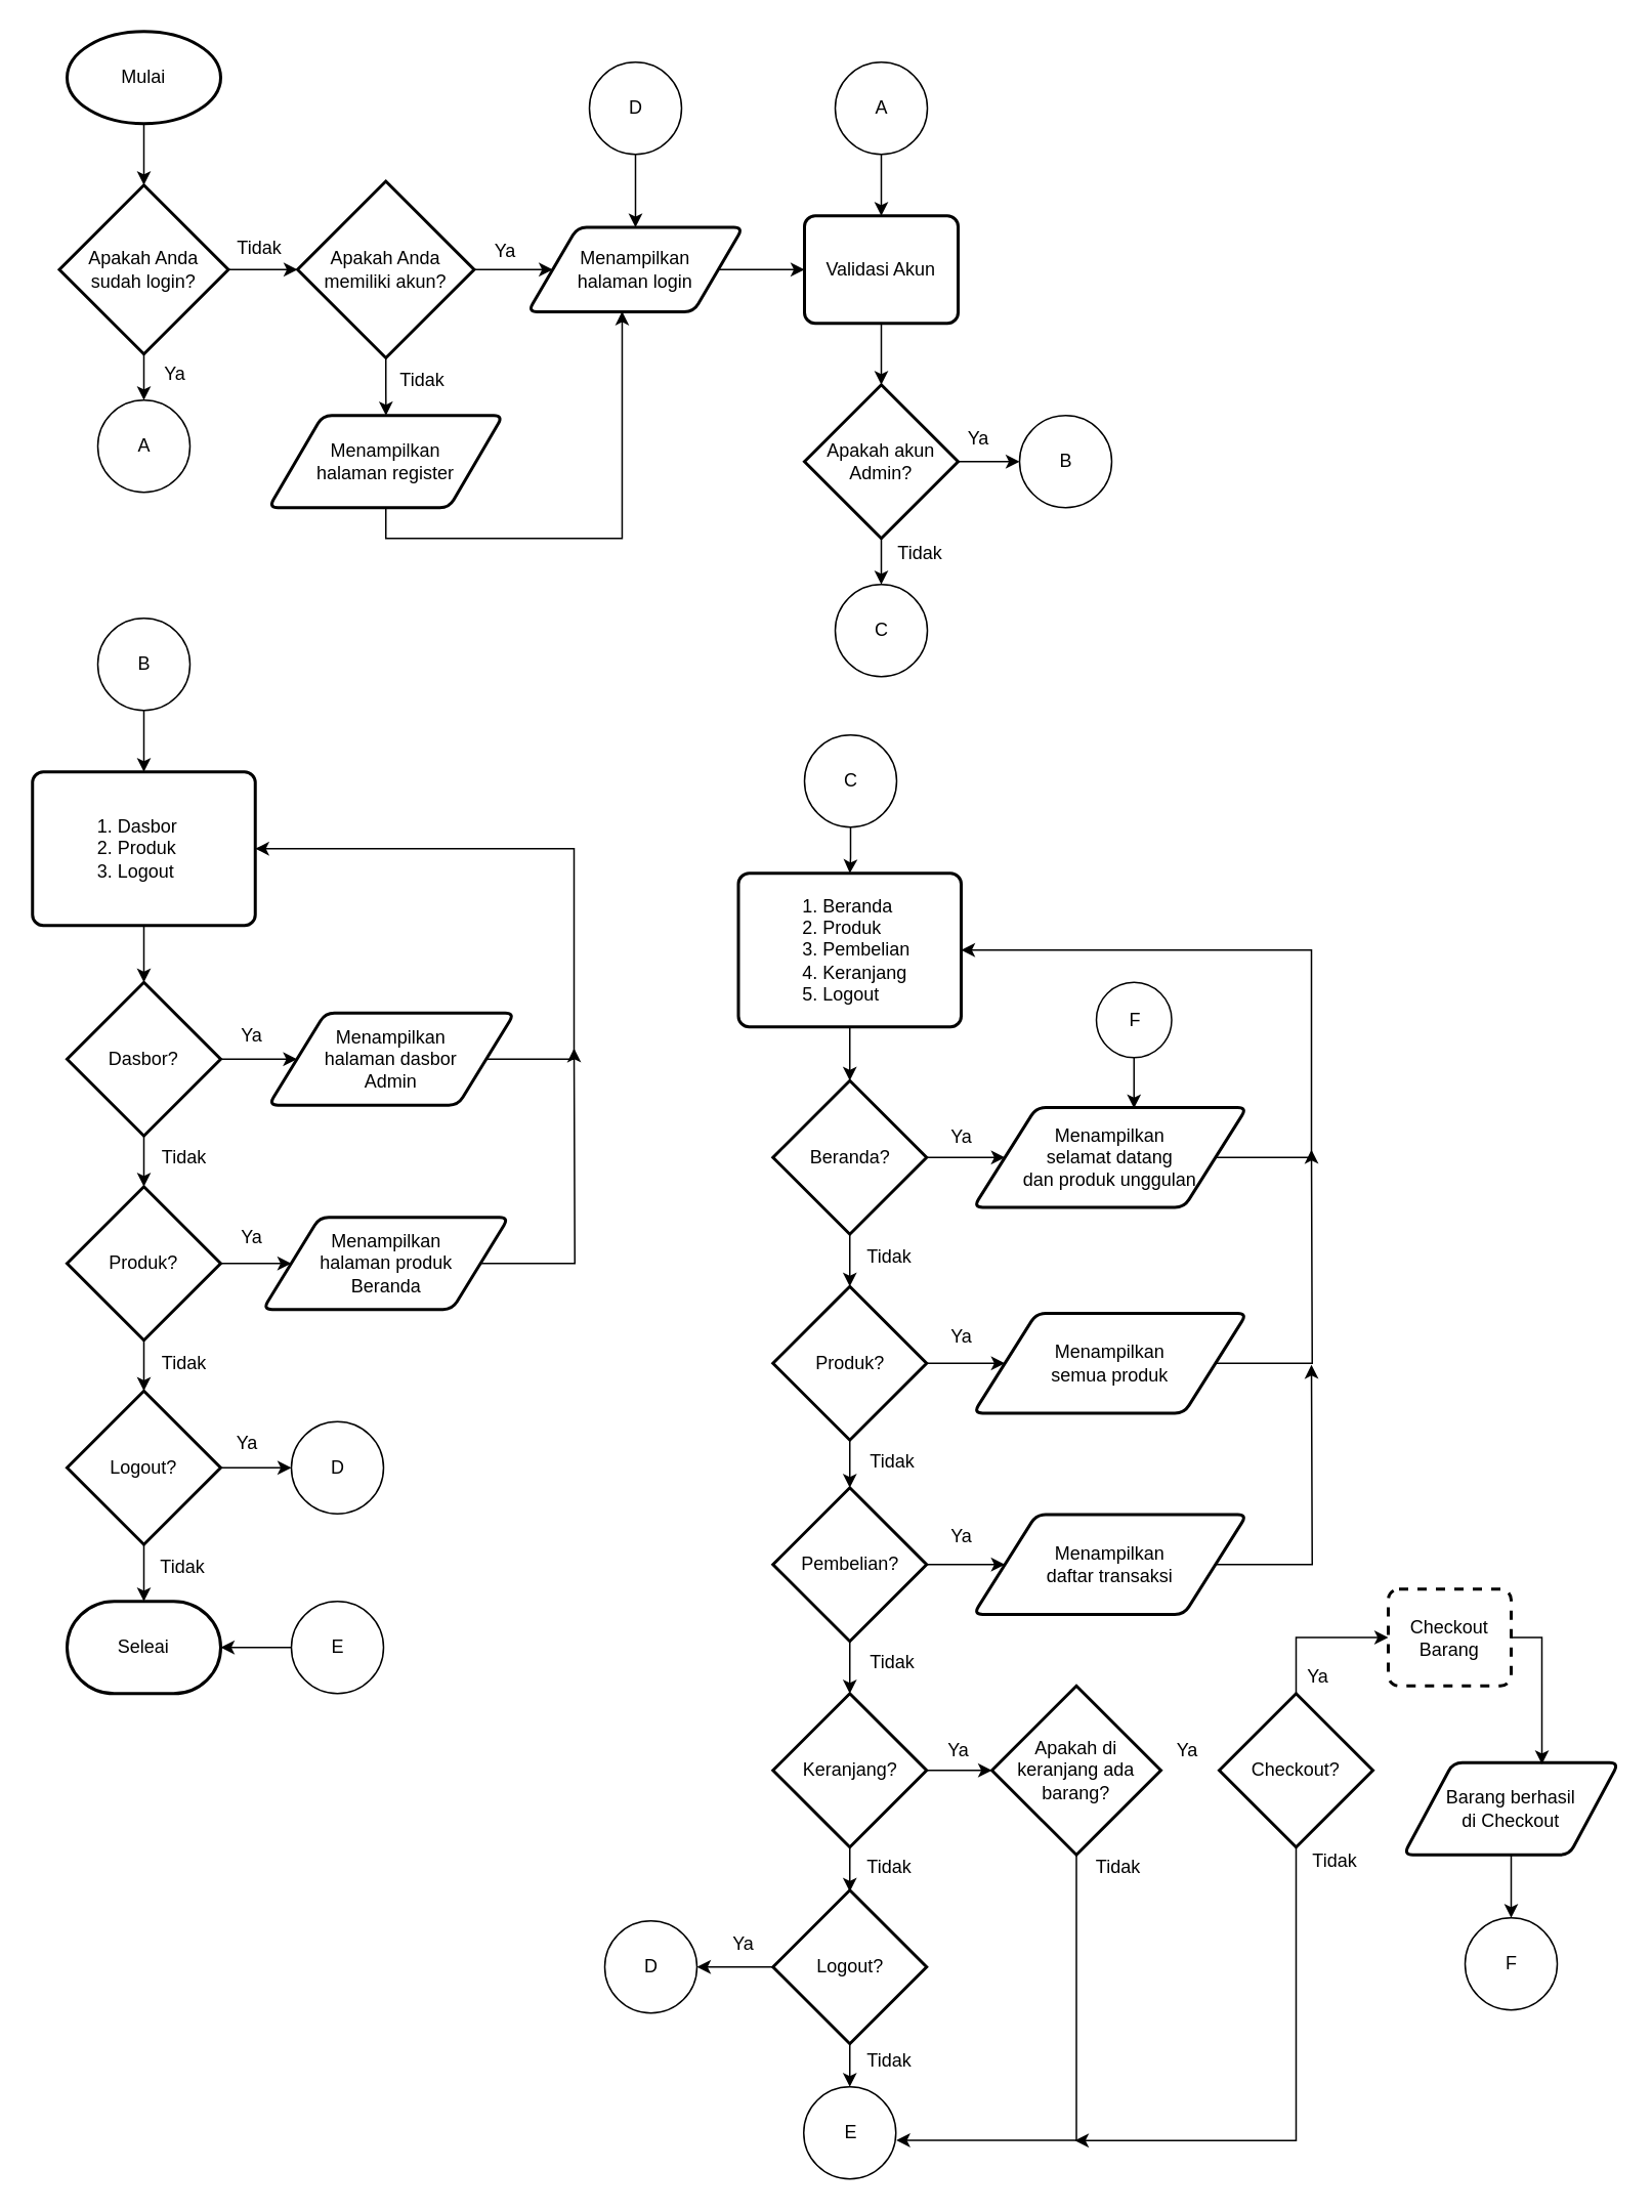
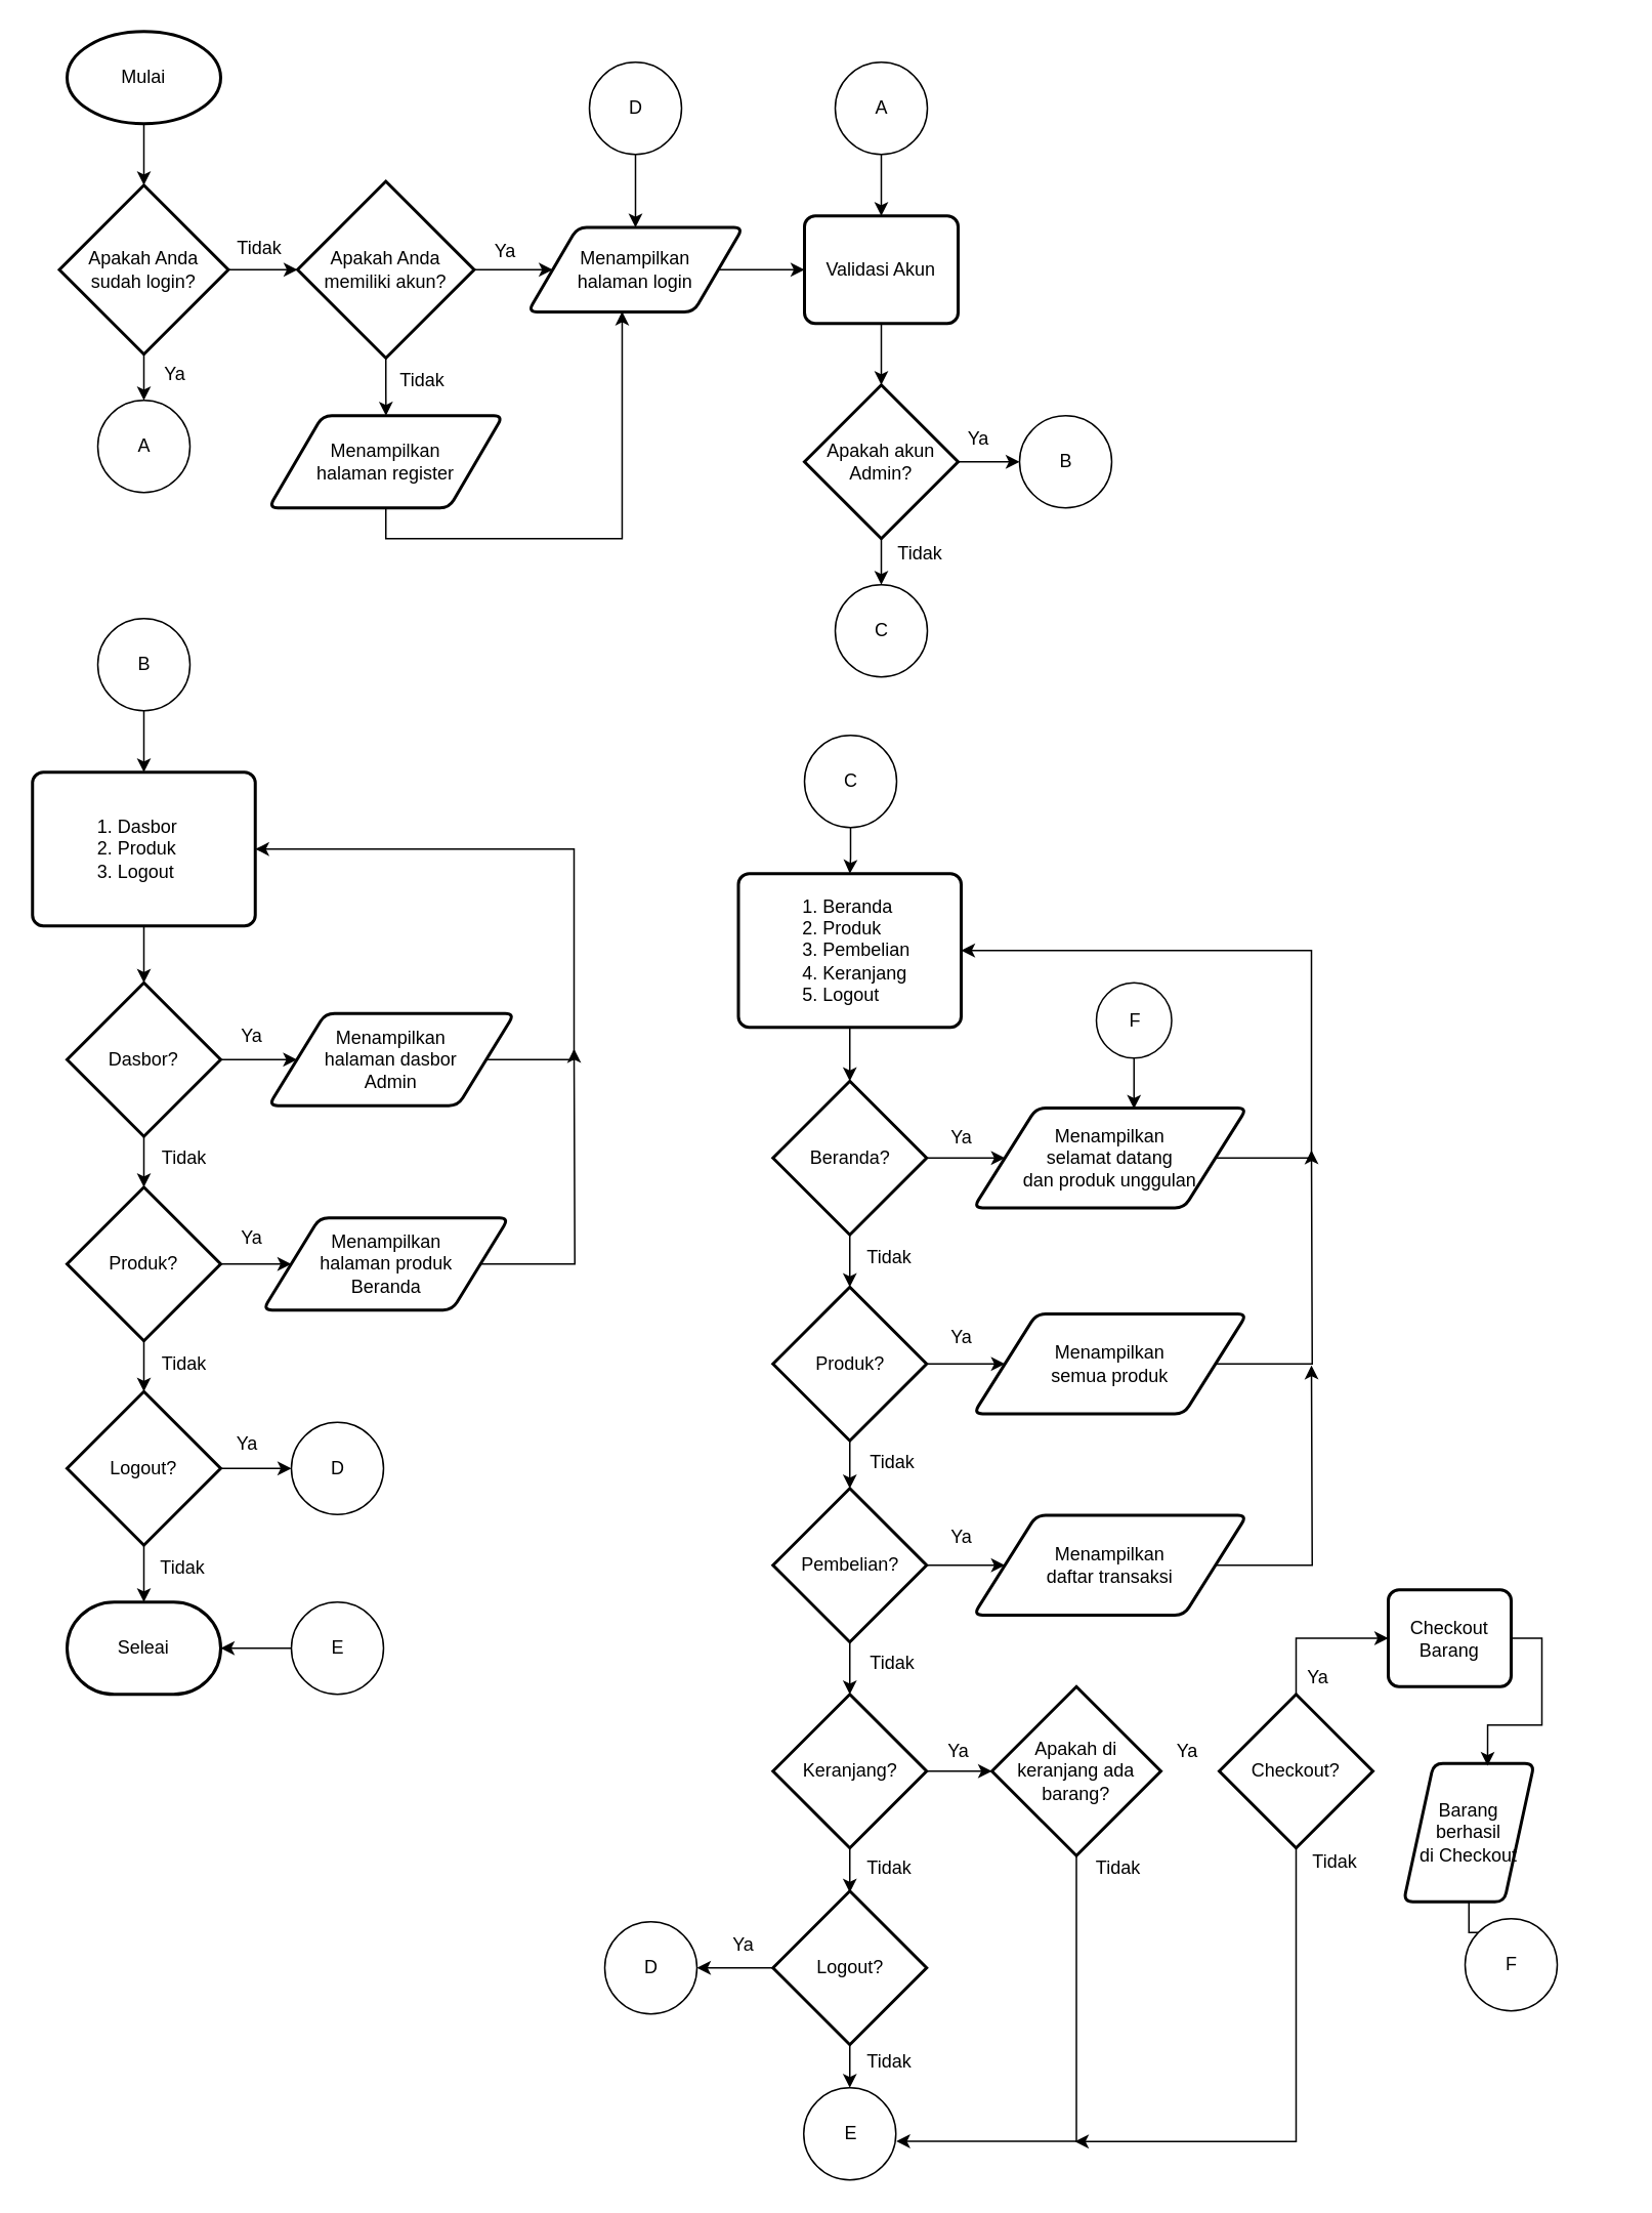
- <mxCell id="104" value="Checkout&lt;div&gt;Barang&lt;/div&gt;" style="rounded=1;whiteSpace=wrap;html=1;absoluteArcSize=1;arcSize=14;strokeWidth=2;dashed=1;" vertex="1" parent="1"><mxGeometry x="903" y="1034" width="80" height="63" as="geometry" /></mxCell>
+ <mxCell id="104" value="Checkout&lt;div&gt;Barang&lt;/div&gt;" style="rounded=1;whiteSpace=wrap;html=1;absoluteArcSize=1;arcSize=14;strokeWidth=2;" vertex="1" parent="1"><mxGeometry x="903" y="1034" width="80" height="63" as="geometry" /></mxCell>
- <mxCell id="107" value="Barang berhasil&lt;div&gt;di Checkout&lt;/div&gt;" style="shape=parallelogram;html=1;strokeWidth=2;perimeter=parallelogramPerimeter;whiteSpace=wrap;rounded=1;arcSize=12;size=0.23;" vertex="1" parent="1"><mxGeometry x="913" y="1147" width="140" height="60" as="geometry" /></mxCell>
+ <mxCell id="107" value="Barang berhasil&lt;div&gt;di Checkout&lt;/div&gt;" style="shape=parallelogram;html=1;strokeWidth=2;perimeter=parallelogramPerimeter;whiteSpace=wrap;rounded=1;arcSize=12;size=0.23;" vertex="1" parent="1"><mxGeometry x="913" y="1147" width="85" height="90" as="geometry" /></mxCell>
